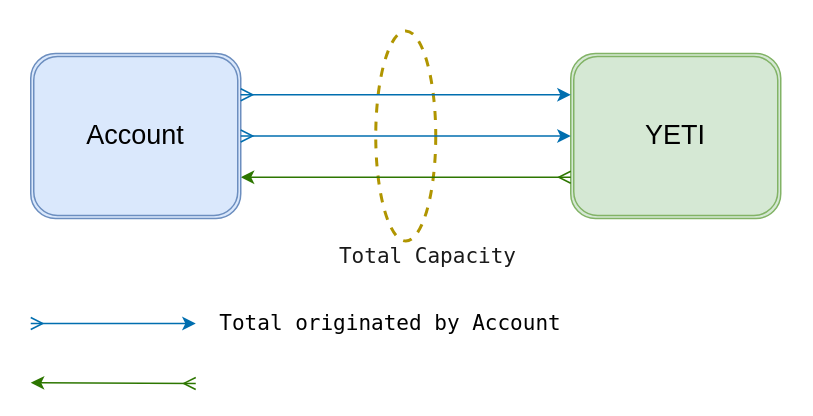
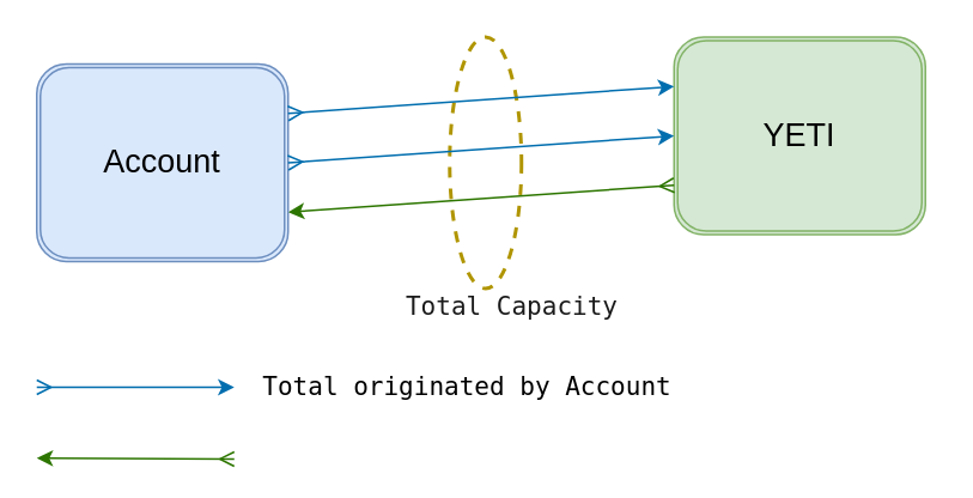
- <mxCell id="3" value="&lt;font style=&quot;font-size: 18px&quot;&gt;YETI&lt;/font&gt;" style="shape=ext;double=1;rounded=1;whiteSpace=wrap;html=1;aspect=fixed;shadow=0;comic=0;glass=0;fillColor=#d5e8d4;strokeColor=#82b366;" vertex="1" parent="1"><mxGeometry x="380" y="35" width="140" height="110" as="geometry" /></mxCell>
+ <mxCell id="3" value="&lt;font style=&quot;font-size: 18px&quot;&gt;YETI&lt;/font&gt;" style="shape=ext;double=1;rounded=1;whiteSpace=wrap;html=1;aspect=fixed;shadow=0;comic=0;glass=0;fillColor=#d5e8d4;strokeColor=#82b366;" vertex="1" parent="1"><mxGeometry x="375" y="20" width="140" height="110" as="geometry" /></mxCell>
